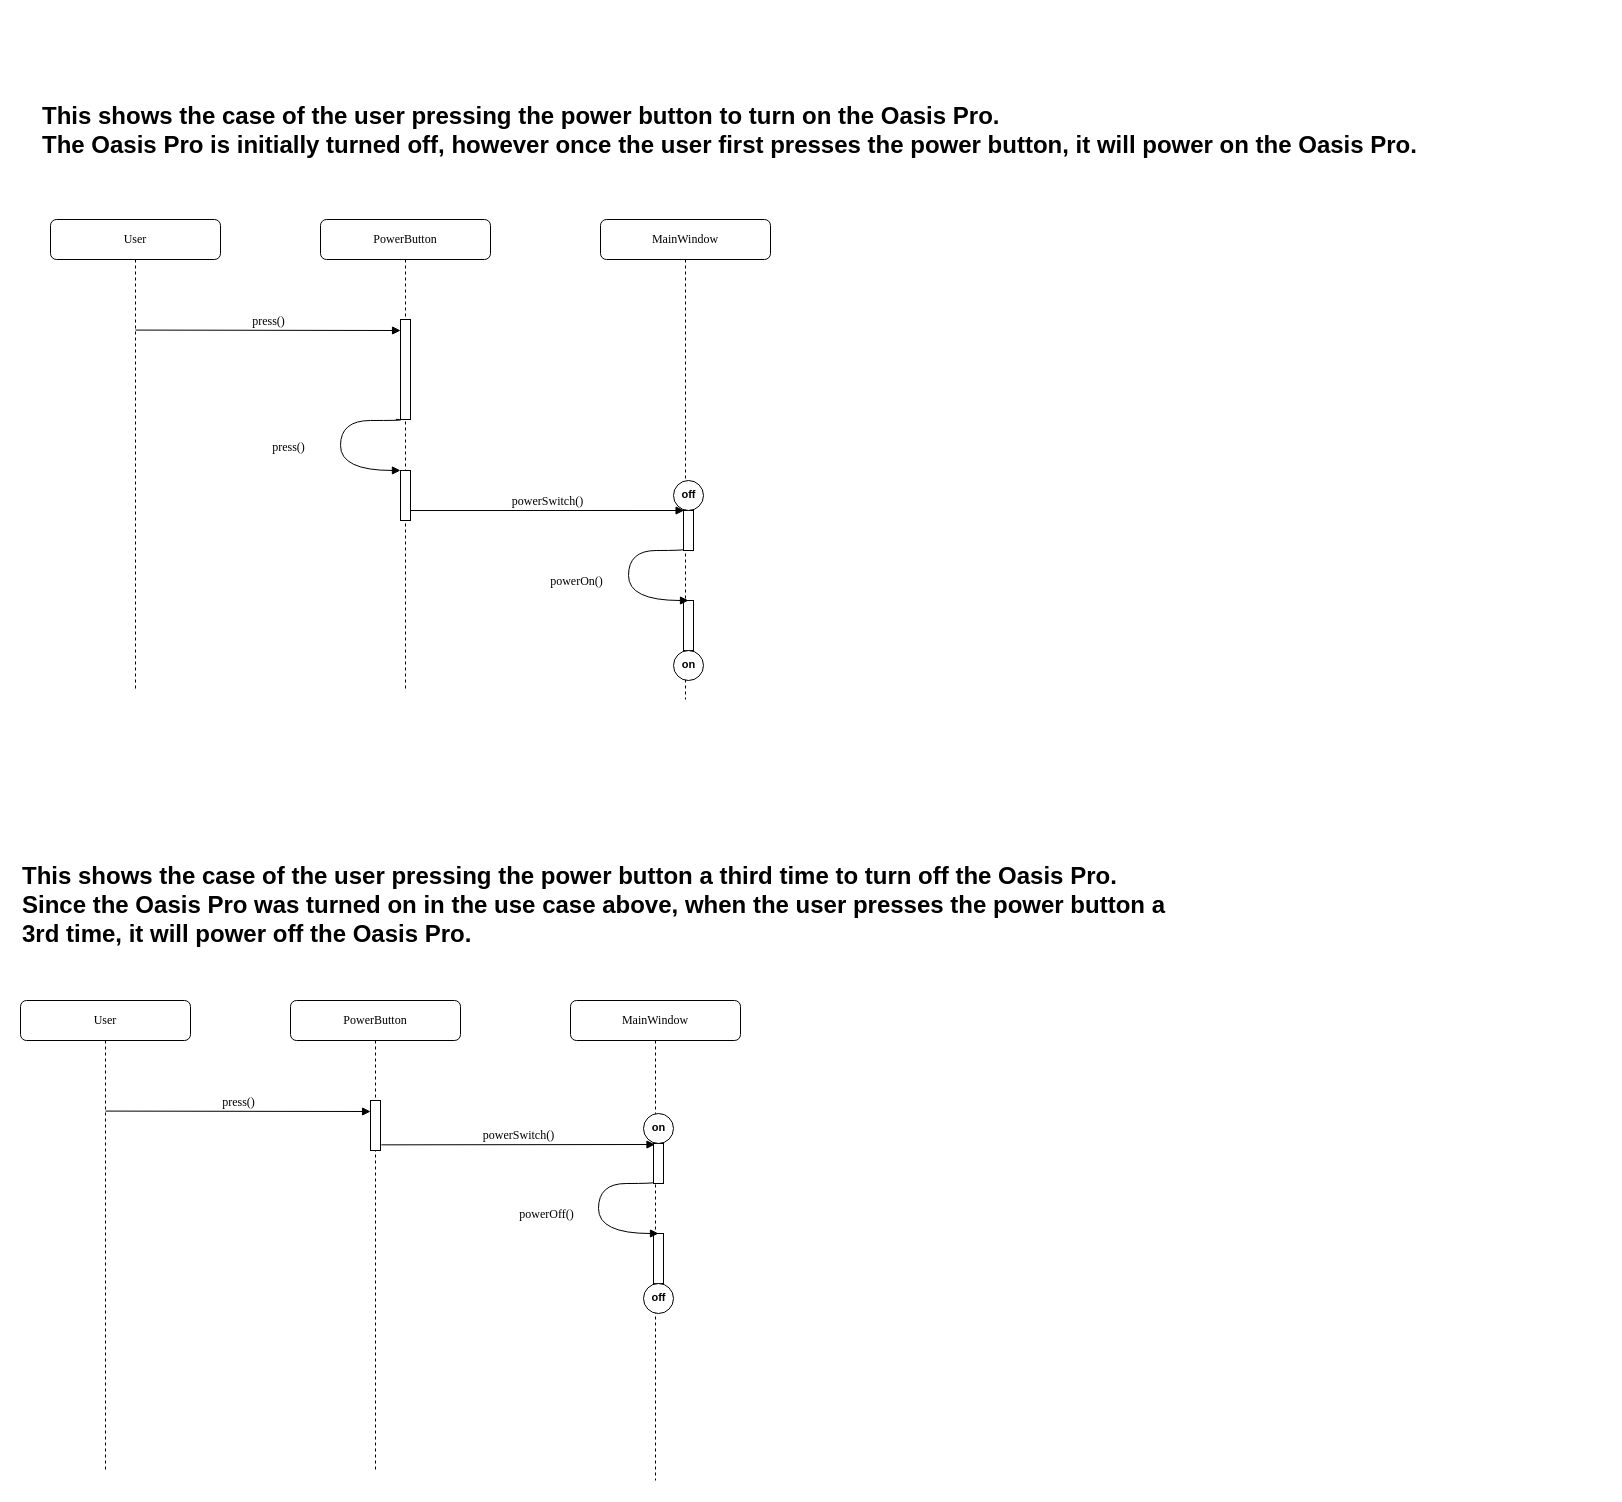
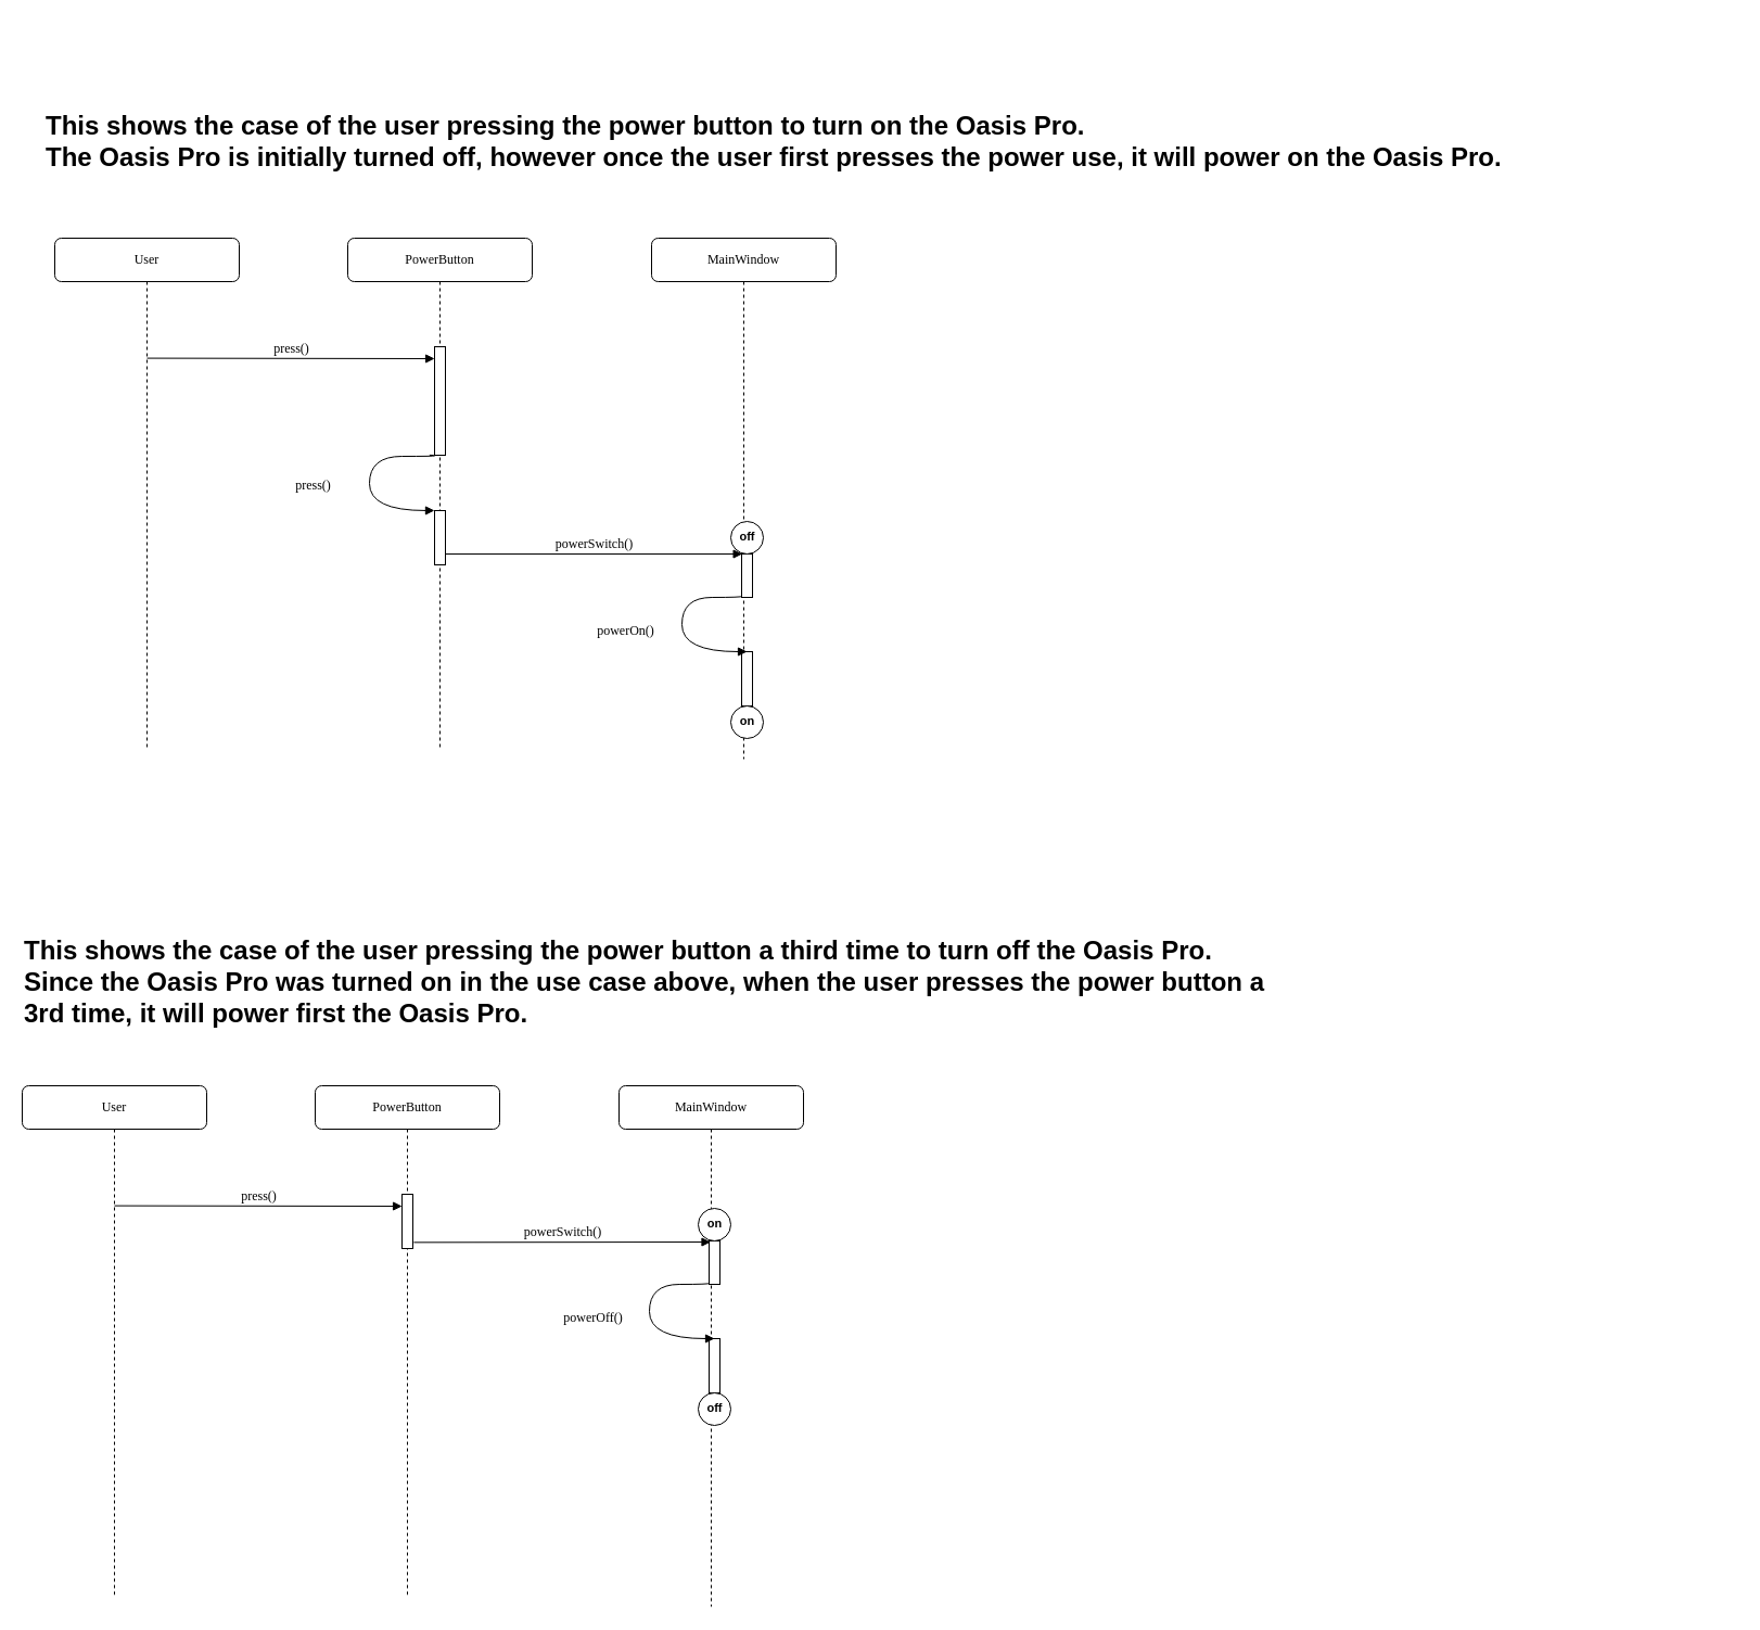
- <mxCell id="17" value="&lt;div align=&quot;left&quot;&gt;This shows the case of the user pressing the power button to turn on the Oasis Pro. &lt;br&gt;&lt;/div&gt;&lt;div align=&quot;left&quot;&gt;The Oasis Pro is initially turned off, however once the user first presses the power button, it will power on the Oasis Pro. &amp;nbsp; &lt;/div&gt;" style="text;strokeColor=none;fillColor=none;html=1;fontSize=24;fontStyle=1;verticalAlign=middle;align=left;" parent="1" vertex="1"><mxGeometry x="40" y="20" width="1560" height="220" as="geometry" /></mxCell>
+ <mxCell id="17" value="&lt;div align=&quot;left&quot;&gt;This shows the case of the user pressing the power button to turn on the Oasis Pro. &lt;br&gt;&lt;/div&gt;&lt;div align=&quot;left&quot;&gt;The Oasis Pro is initially turned off, however once the user first presses the power use, it will power on the Oasis Pro. &amp;nbsp; &lt;/div&gt;" style="text;strokeColor=none;fillColor=none;html=1;fontSize=24;fontStyle=1;verticalAlign=middle;align=left;" parent="1" vertex="1"><mxGeometry x="40" y="20" width="1560" height="220" as="geometry" /></mxCell>
- <mxCell id="31" value="&lt;div align=&quot;left&quot;&gt;This shows the case of the user pressing the power button a third time to turn off the Oasis Pro.&lt;/div&gt;&lt;div align=&quot;left&quot;&gt;&lt;div align=&quot;left&quot;&gt;Since the Oasis Pro was turned on in the use case above, when the user presses the power button a&amp;nbsp;&lt;/div&gt;&lt;div align=&quot;left&quot;&gt;3rd time,&amp;nbsp;&lt;span style=&quot;background-color: initial;&quot;&gt;it will power off the Oasis Pro.&amp;nbsp;&amp;nbsp;&lt;/span&gt;&lt;/div&gt; &lt;/div&gt;" style="text;strokeColor=none;fillColor=none;html=1;fontSize=24;fontStyle=1;verticalAlign=middle;align=left;" parent="1" vertex="1"><mxGeometry x="20" y="820" width="1170" height="170" as="geometry" /></mxCell>
+ <mxCell id="31" value="&lt;div align=&quot;left&quot;&gt;This shows the case of the user pressing the power button a third time to turn off the Oasis Pro.&lt;/div&gt;&lt;div align=&quot;left&quot;&gt;&lt;div align=&quot;left&quot;&gt;Since the Oasis Pro was turned on in the use case above, when the user presses the power button a&amp;nbsp;&lt;/div&gt;&lt;div align=&quot;left&quot;&gt;3rd time,&amp;nbsp;&lt;span style=&quot;background-color: initial;&quot;&gt;it will power first the Oasis Pro.&amp;nbsp;&amp;nbsp;&lt;/span&gt;&lt;/div&gt; &lt;/div&gt;" style="text;strokeColor=none;fillColor=none;html=1;fontSize=24;fontStyle=1;verticalAlign=middle;align=left;" parent="1" vertex="1"><mxGeometry x="20" y="820" width="1170" height="170" as="geometry" /></mxCell>
